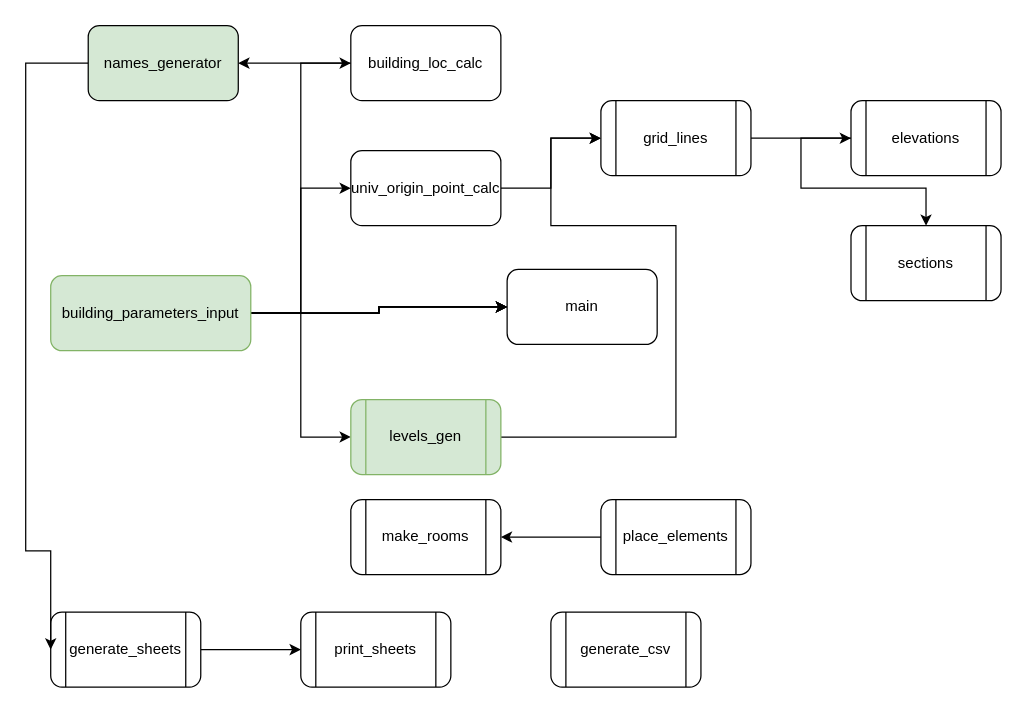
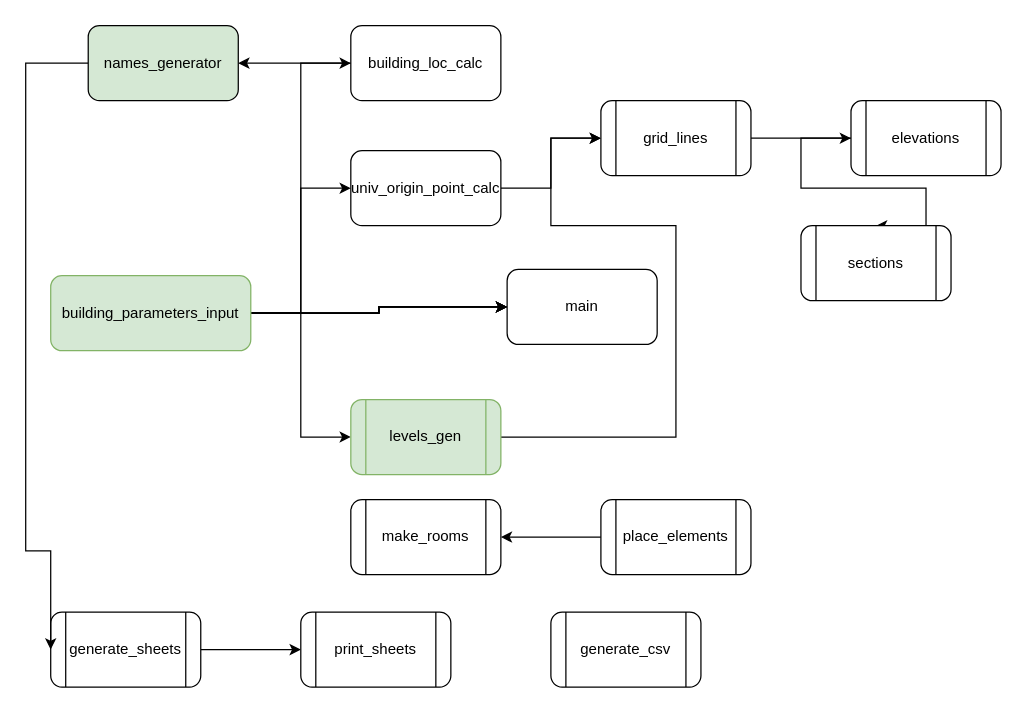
- <mxCell id="24" value="sections" style="shape=process;whiteSpace=wrap;html=1;backgroundOutline=1;rounded=1;" vertex="1" parent="1"><mxGeometry x="680" y="180" width="120" height="60" as="geometry" /></mxCell>
+ <mxCell id="24" value="sections" style="shape=process;whiteSpace=wrap;html=1;backgroundOutline=1;rounded=1;" vertex="1" parent="1"><mxGeometry x="640" y="180" width="120" height="60" as="geometry" /></mxCell>
